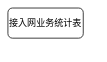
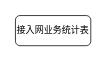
- <mxCell id="2" value="接入网业务统计表" style="rounded=1;whiteSpace=wrap;html=1;" vertex="1" parent="1"><mxGeometry x="10" y="10" width="100" height="40" as="geometry" /></mxCell>
+ <mxCell id="2" value="接入网业务统计表" style="rounded=1;whiteSpace=wrap;html=1;" vertex="1" parent="1"><mxGeometry x="20" y="20" width="100" height="40" as="geometry" /></mxCell>
